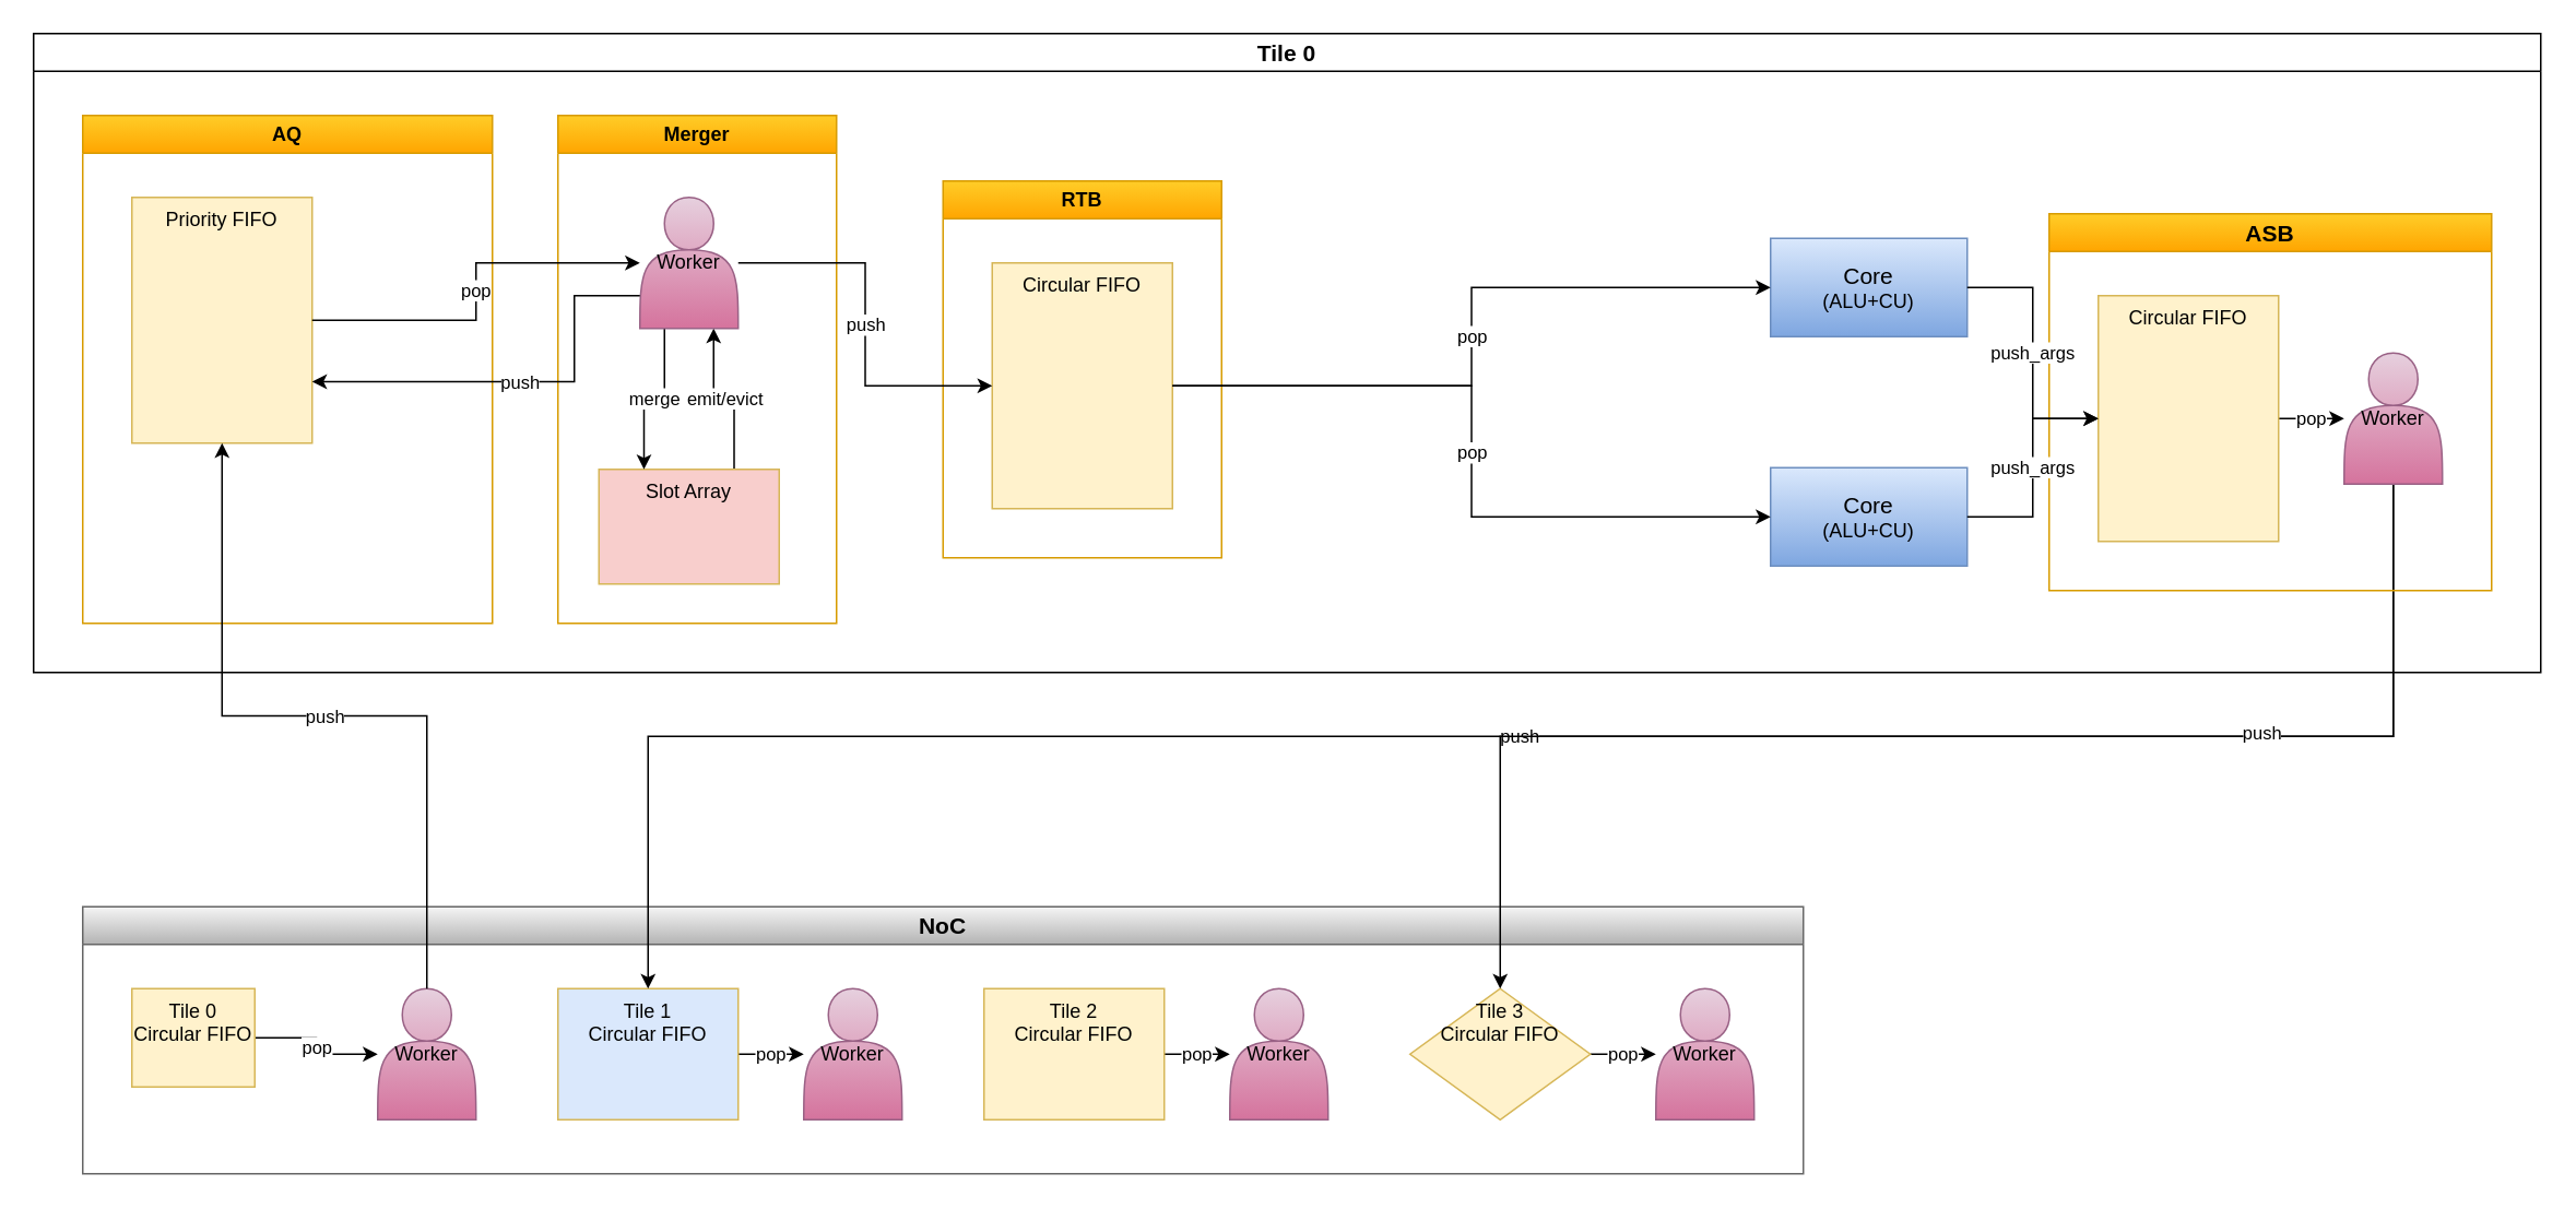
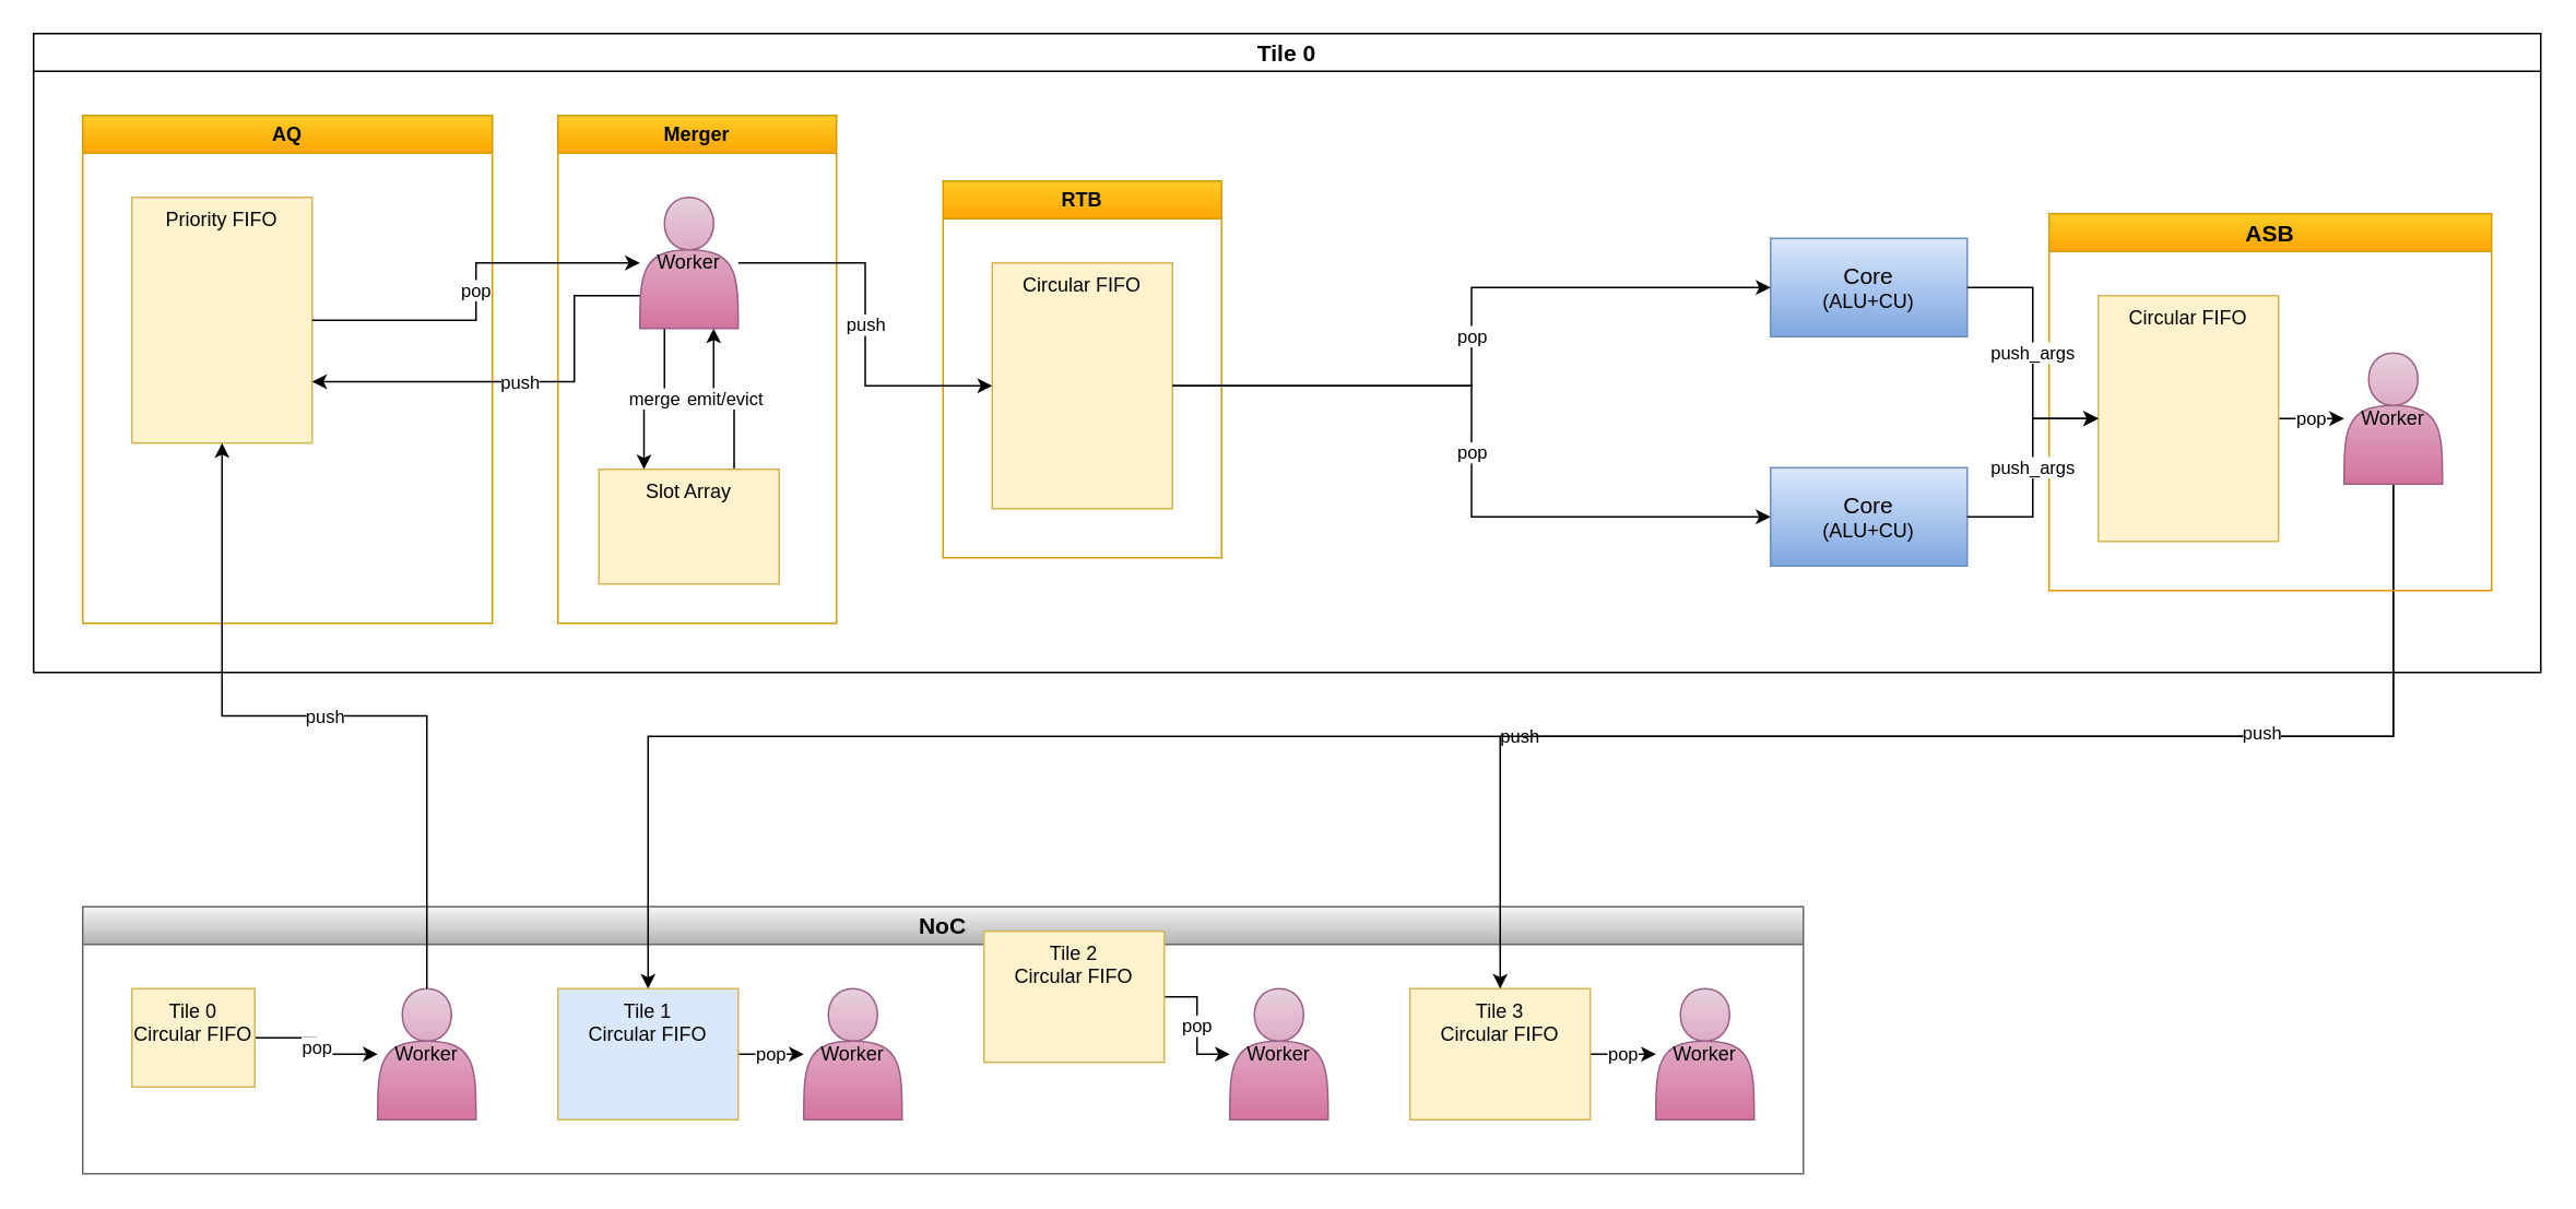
- <mxCell id="31" value="Slot Array" style="rounded=0;whiteSpace=wrap;html=1;verticalAlign=top;fillColor=#f8cecc;strokeColor=#d6b656;" vertex="1" parent="29"><mxGeometry x="25" y="216" width="110" height="70" as="geometry" /></mxCell>
+ <mxCell id="31" value="Slot Array" style="rounded=0;whiteSpace=wrap;html=1;verticalAlign=top;fillColor=#fff2cc;strokeColor=#d6b656;" vertex="1" parent="29"><mxGeometry x="25" y="216" width="110" height="70" as="geometry" /></mxCell>
- <mxCell id="7" value="&lt;div&gt;Tile 2&lt;/div&gt;Circular FIFO" style="rounded=0;whiteSpace=wrap;html=1;verticalAlign=top;fillColor=#fff2cc;strokeColor=#d6b656;" vertex="1" parent="2"><mxGeometry x="550" y="50" width="110" height="80" as="geometry" /></mxCell>
+ <mxCell id="7" value="&lt;div&gt;Tile 2&lt;/div&gt;Circular FIFO" style="rounded=0;whiteSpace=wrap;html=1;verticalAlign=top;fillColor=#fff2cc;strokeColor=#d6b656;" vertex="1" parent="2"><mxGeometry x="550" y="15" width="110" height="80" as="geometry" /></mxCell>
- <mxCell id="13" value="&lt;div&gt;Tile 3&lt;/div&gt;Circular FIFO" style="rhombus;whiteSpace=wrap;html=1;verticalAlign=top;fillColor=#fff2cc;strokeColor=#d6b656;" vertex="1" parent="2"><mxGeometry x="810" y="50" width="110" height="80" as="geometry" /></mxCell>
+ <mxCell id="13" value="&lt;div&gt;Tile 3&lt;/div&gt;Circular FIFO" style="rounded=0;whiteSpace=wrap;html=1;verticalAlign=top;fillColor=#fff2cc;strokeColor=#d6b656;" vertex="1" parent="2"><mxGeometry x="810" y="50" width="110" height="80" as="geometry" /></mxCell>
